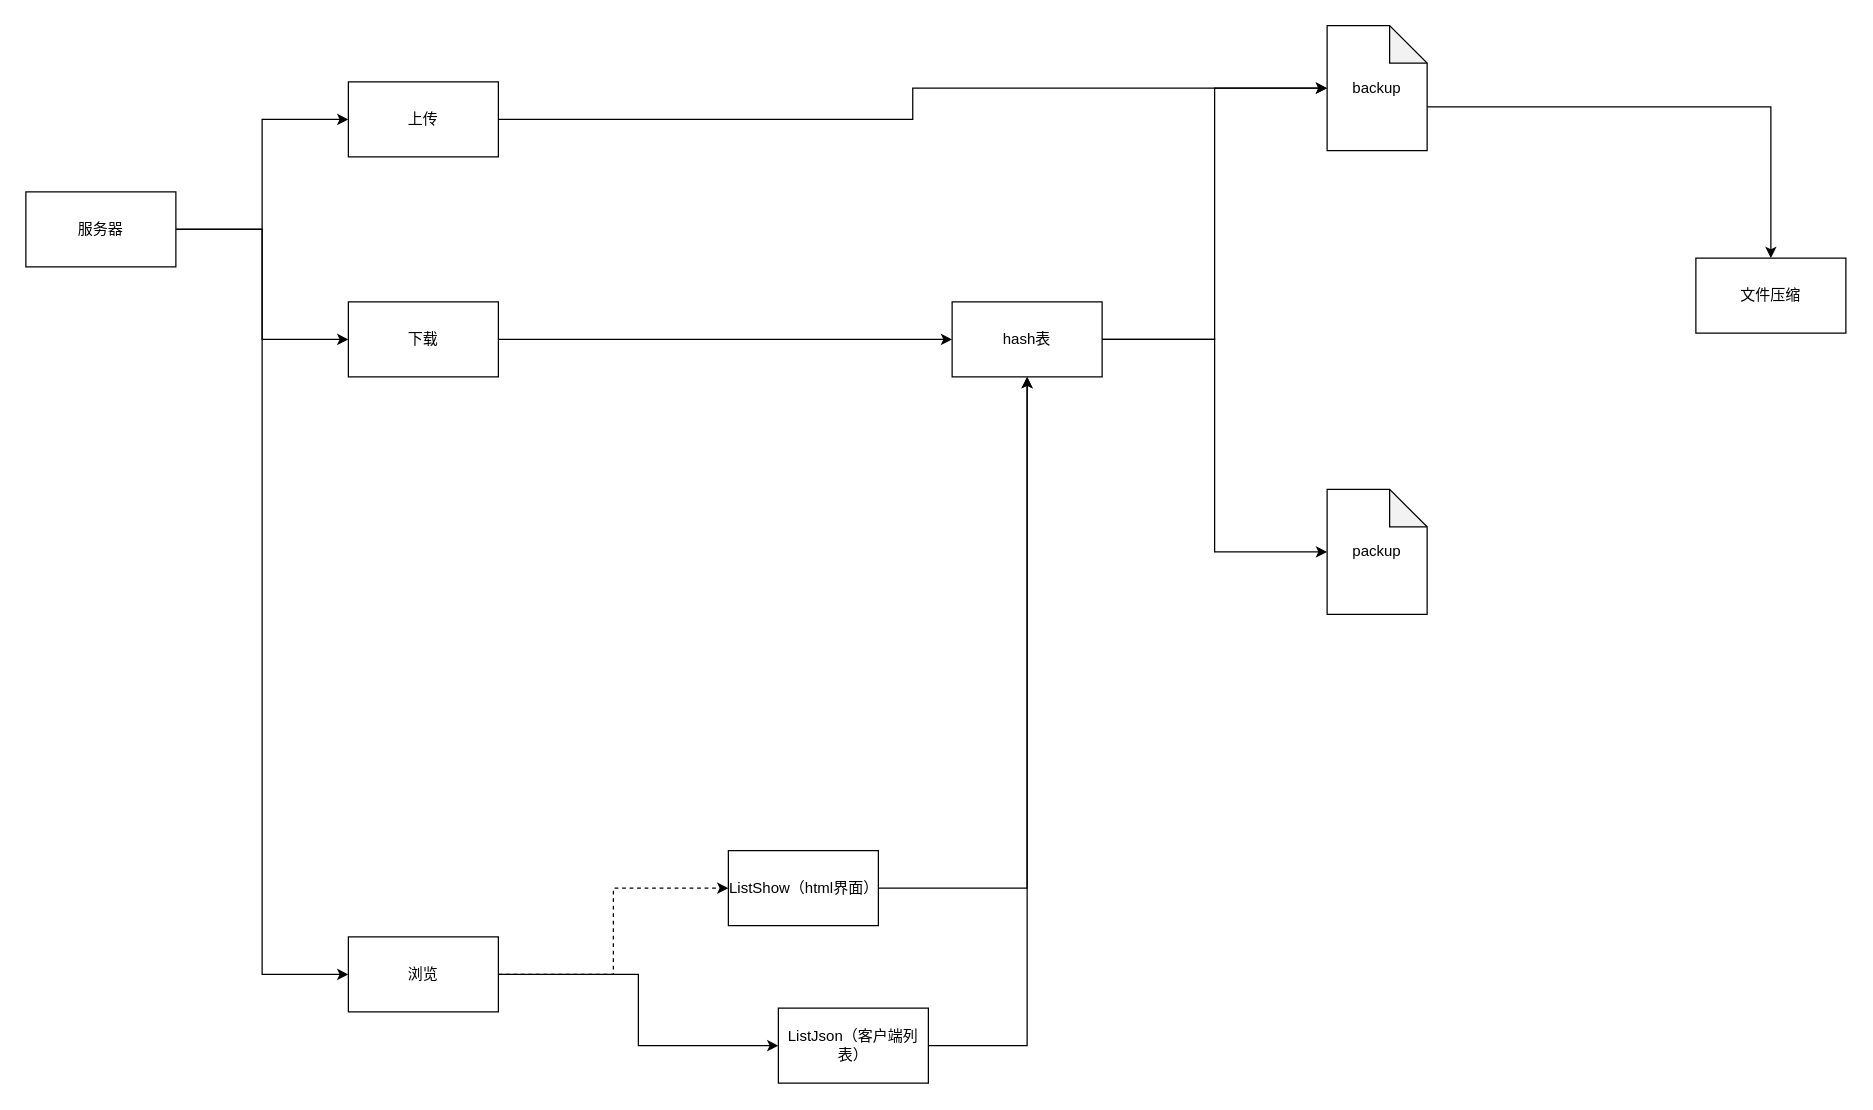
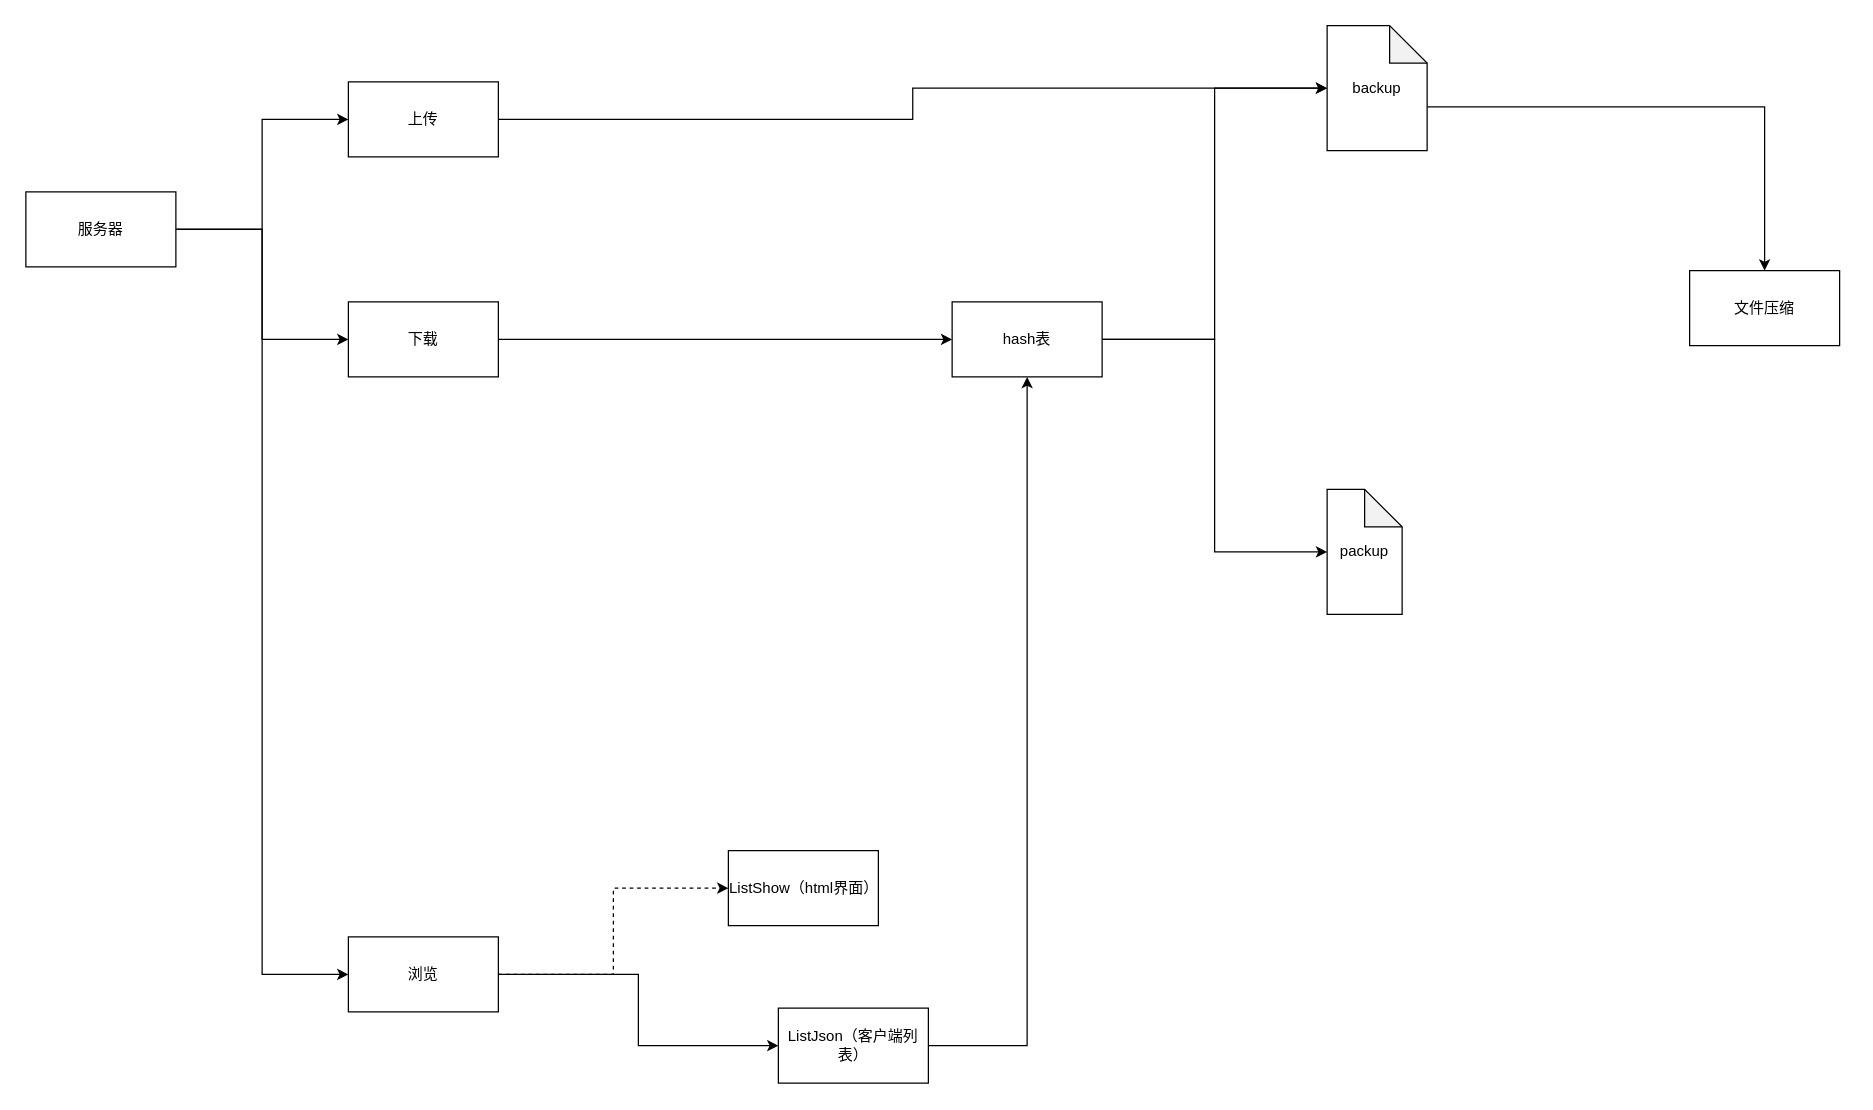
- <mxCell id="23" value="文件压缩" style="rounded=0;whiteSpace=wrap;html=1;" vertex="1" parent="1"><mxGeometry x="1356" y="206" width="120" height="60" as="geometry" /></mxCell>
+ <mxCell id="23" value="文件压缩" style="rounded=0;whiteSpace=wrap;html=1;" vertex="1" parent="1"><mxGeometry x="1351" y="216" width="120" height="60" as="geometry" /></mxCell>
- <mxCell id="18" value="packup" style="shape=note;whiteSpace=wrap;html=1;backgroundOutline=1;darkOpacity=0.05;" vertex="1" parent="1"><mxGeometry x="1061" y="391" width="80" height="100" as="geometry" /></mxCell>
+ <mxCell id="18" value="packup" style="shape=note;whiteSpace=wrap;html=1;backgroundOutline=1;darkOpacity=0.05;" vertex="1" parent="1"><mxGeometry x="1061" y="391" width="60" height="100" as="geometry" /></mxCell>
- <mxCell id="12" style="edgeStyle=orthogonalEdgeStyle;rounded=0;orthogonalLoop=1;jettySize=auto;html=1;exitX=1;exitY=0.5;exitDx=0;exitDy=0;entryX=0.5;entryY=1;entryDx=0;entryDy=0;" edge="1" parent="1" source="13" target="20"><mxGeometry relative="1" as="geometry" /></mxCell>
